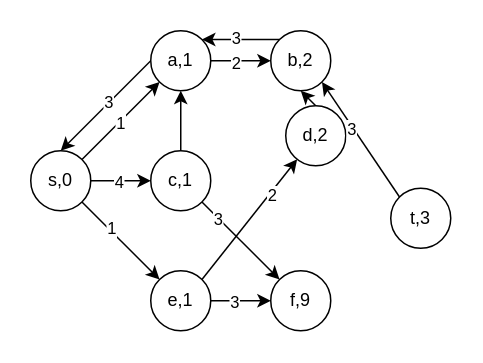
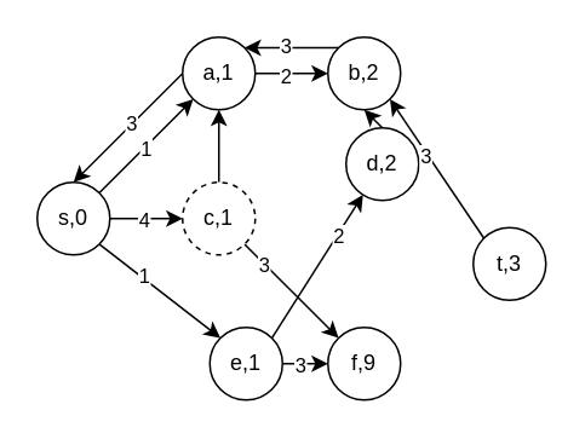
- <mxCell id="24" value="c,1" style="ellipse;whiteSpace=wrap;html=1;aspect=fixed;" parent="1" vertex="1"><mxGeometry x="100" y="100" width="40" height="40" as="geometry" /></mxCell>
+ <mxCell id="24" value="c,1" style="ellipse;whiteSpace=wrap;html=1;aspect=fixed;dashed=1;" parent="1" vertex="1"><mxGeometry x="100" y="100" width="40" height="40" as="geometry" /></mxCell>
- <mxCell id="13" value="e,1" style="ellipse;whiteSpace=wrap;html=1;aspect=fixed;" parent="1" vertex="1"><mxGeometry x="100" y="180" width="40" height="40" as="geometry" /></mxCell>
+ <mxCell id="13" value="e,1" style="ellipse;whiteSpace=wrap;html=1;aspect=fixed;" parent="1" vertex="1"><mxGeometry x="115" y="180" width="40" height="40" as="geometry" /></mxCell>
